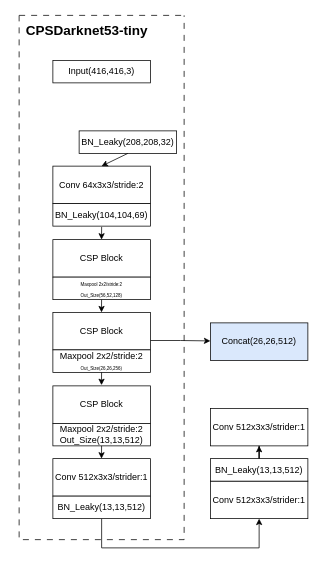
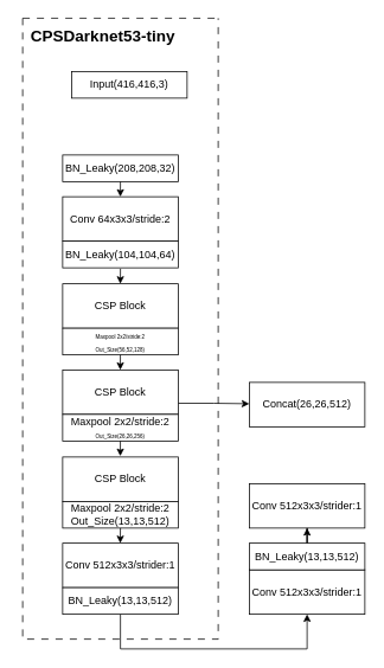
- <mxCell id="2" value="Input(416,416,3)" style="rounded=0;whiteSpace=wrap;html=1;flipV=1;flipH=0;" vertex="1" parent="1"><mxGeometry x="70" y="80" width="130" height="30" as="geometry" /></mxCell>
+ <mxCell id="2" value="Input(416,416,3)" style="rounded=0;whiteSpace=wrap;html=1;flipV=1;flipH=0;" vertex="1" parent="1"><mxGeometry x="80" y="80" width="130" height="30" as="geometry" /></mxCell>
- <mxCell id="3" value="BN_Leaky(208,208,32)" style="rounded=0;whiteSpace=wrap;html=1;flipV=1;flipH=0;" vertex="1" parent="1"><mxGeometry x="105" y="174" width="130" height="30" as="geometry" /></mxCell>
+ <mxCell id="3" value="BN_Leaky(208,208,32)" style="rounded=0;whiteSpace=wrap;html=1;flipV=1;flipH=0;" vertex="1" parent="1"><mxGeometry x="70" y="174" width="130" height="30" as="geometry" /></mxCell>
- <mxCell id="5" value="BN_Leaky(104,104,69)" style="rounded=0;whiteSpace=wrap;html=1;flipV=1;flipH=0;movable=1;resizable=1;rotatable=1;deletable=1;editable=1;locked=0;connectable=1;" vertex="1" parent="1"><mxGeometry x="70" y="271" width="130" height="30" as="geometry" /></mxCell>
+ <mxCell id="5" value="BN_Leaky(104,104,64)" style="rounded=0;whiteSpace=wrap;html=1;flipV=1;flipH=0;movable=1;resizable=1;rotatable=1;deletable=1;editable=1;locked=0;connectable=1;" vertex="1" parent="1"><mxGeometry x="70" y="271" width="130" height="30" as="geometry" /></mxCell>
- <mxCell id="27" value="Concat(26,26,512)" style="rounded=0;whiteSpace=wrap;html=1;flipV=0;flipH=1;direction=west;fillColor=#dae8fc;" vertex="1" parent="1"><mxGeometry x="280" y="430" width="130" height="50" as="geometry" /></mxCell>
+ <mxCell id="27" value="Concat(26,26,512)" style="rounded=0;whiteSpace=wrap;html=1;flipV=0;flipH=1;direction=west;" vertex="1" parent="1"><mxGeometry x="280" y="430" width="130" height="50" as="geometry" /></mxCell>
